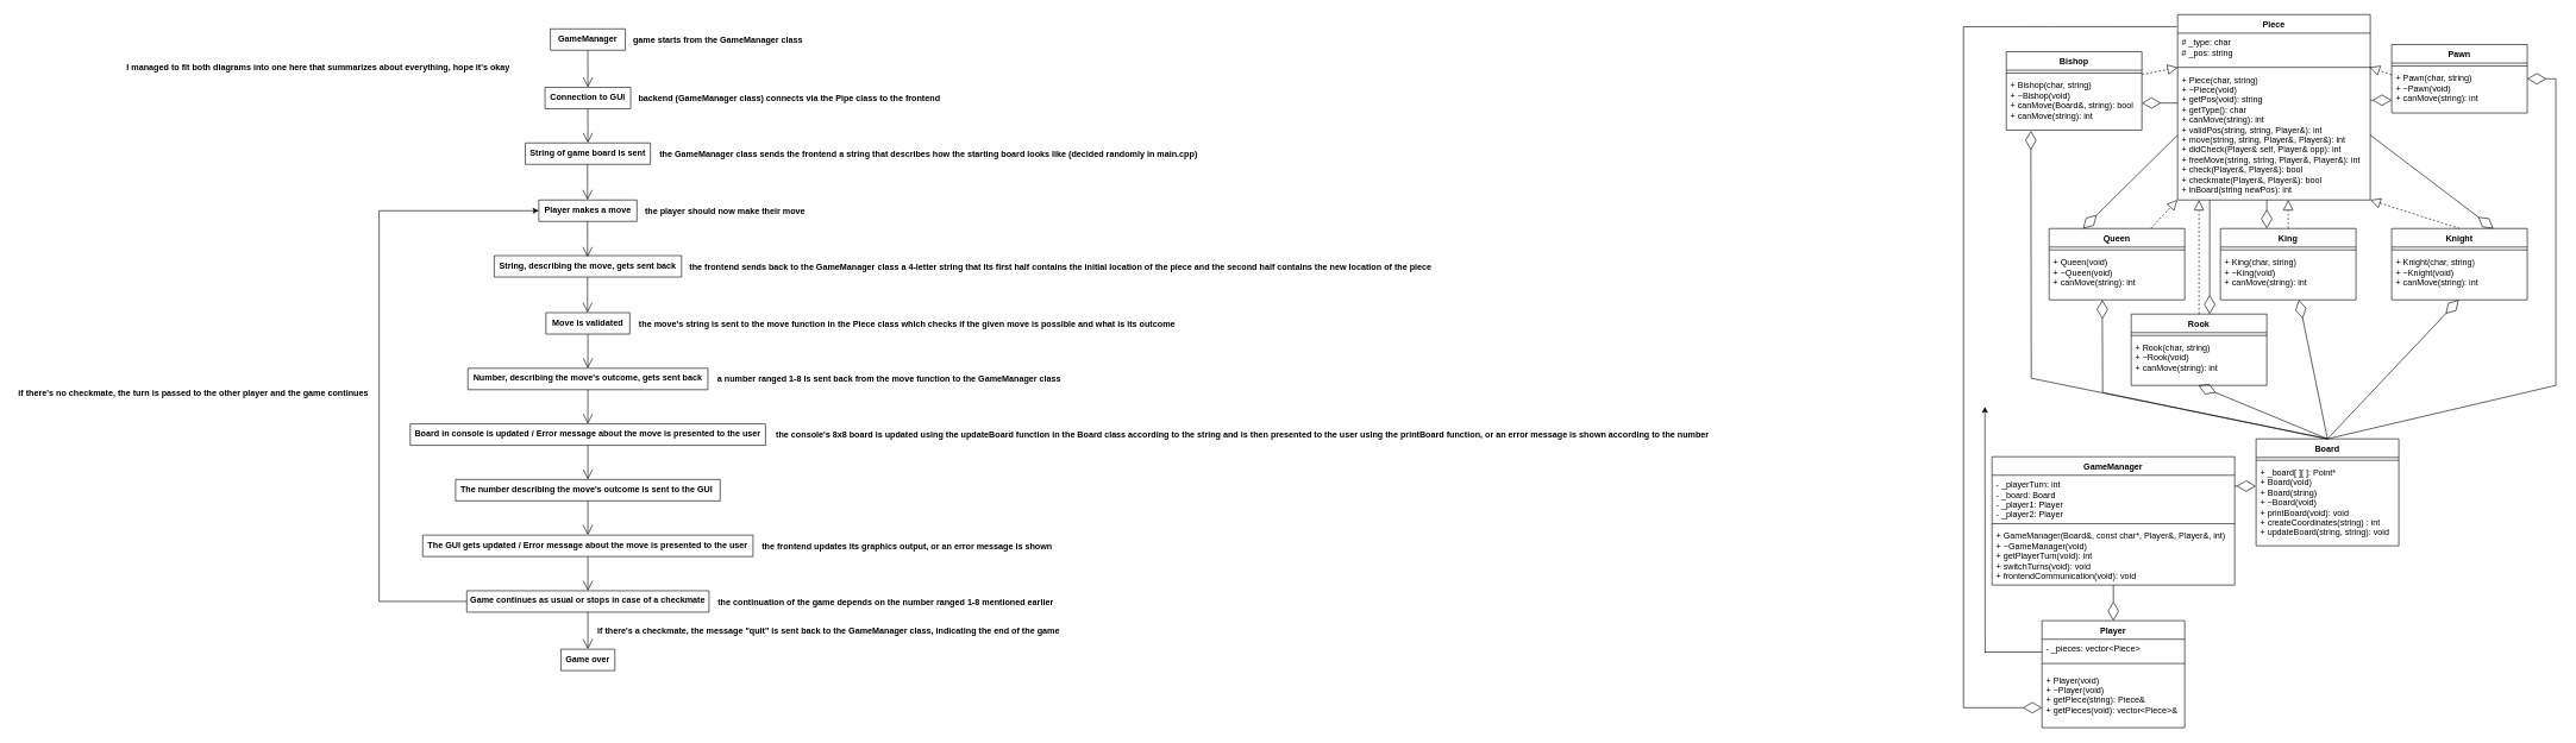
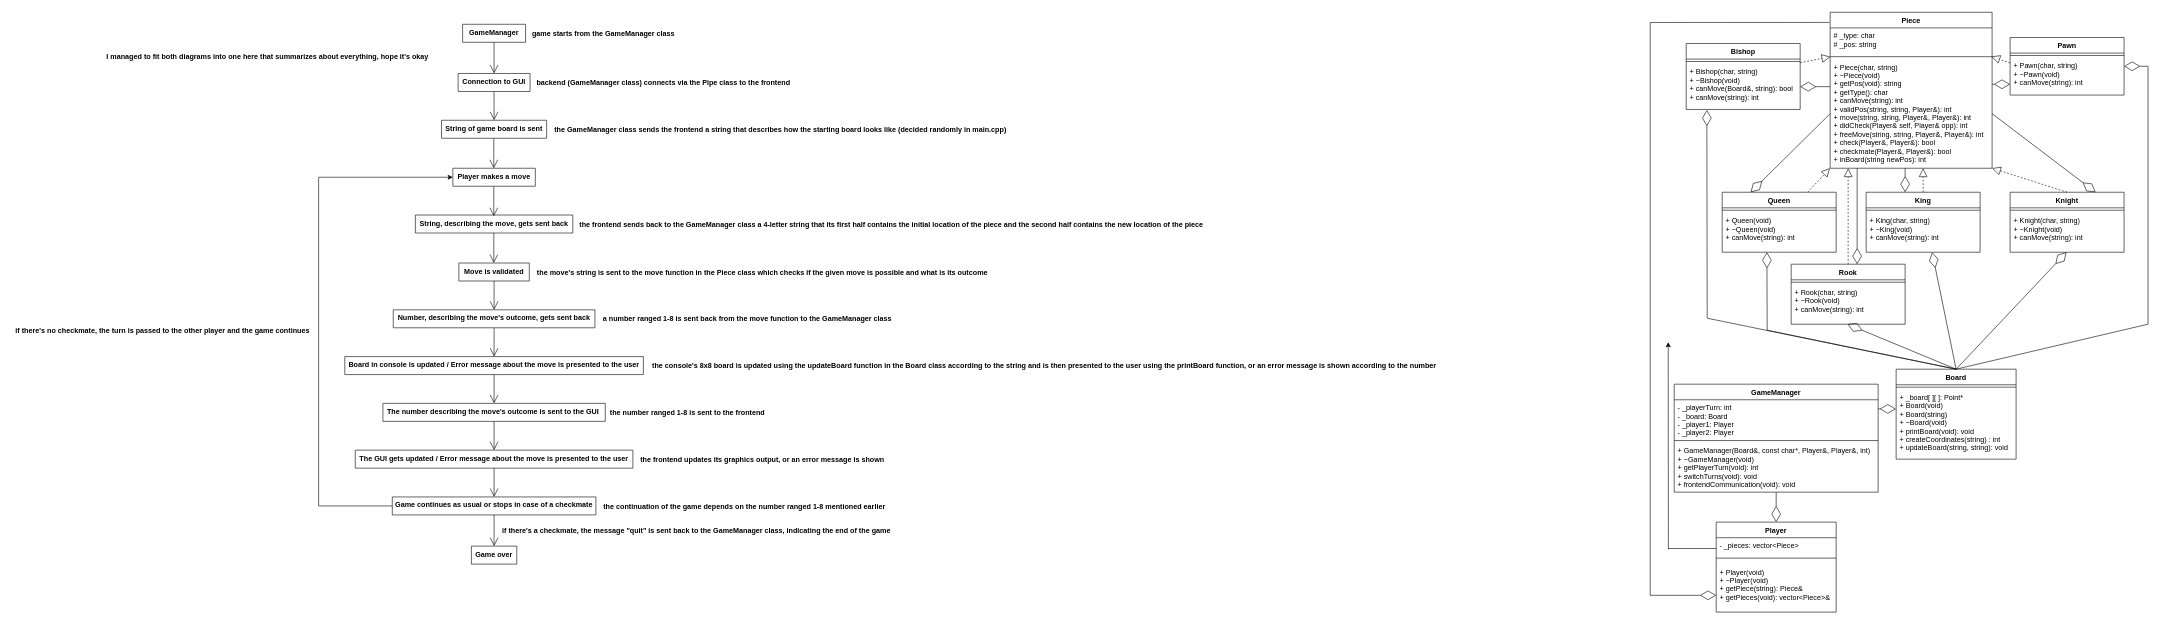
- <mxCell id="70" value="the player should now make their move" style="text;align=center;fontStyle=1;verticalAlign=middle;spacingLeft=3;spacingRight=3;strokeColor=none;rotatable=0;points=[[0,0.5],[1,0.5]];portConstraint=eastwest;" vertex="1" parent="1"><mxGeometry x="900" y="282" width="230" height="26" as="geometry" /></mxCell>
+ <mxCell id="83" value="the number ranged 1-8 is sent to the frontend" style="text;align=center;fontStyle=1;verticalAlign=middle;spacingLeft=3;spacingRight=3;strokeColor=none;rotatable=0;points=[[0,0.5],[1,0.5]];portConstraint=eastwest;" vertex="1" parent="1"><mxGeometry x="1010" y="674" width="270" height="26" as="geometry" /></mxCell>
